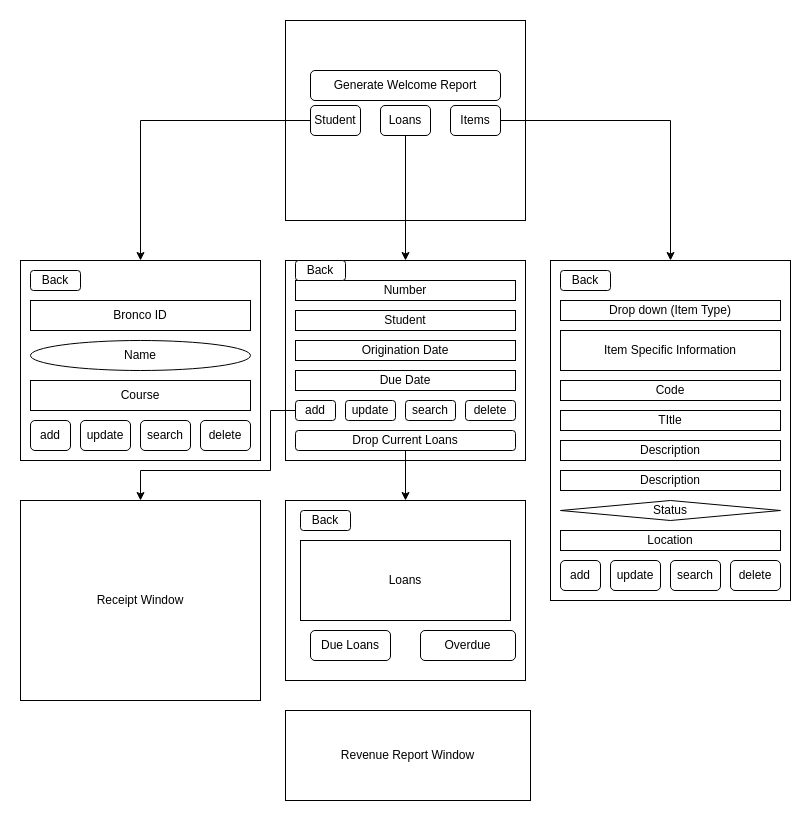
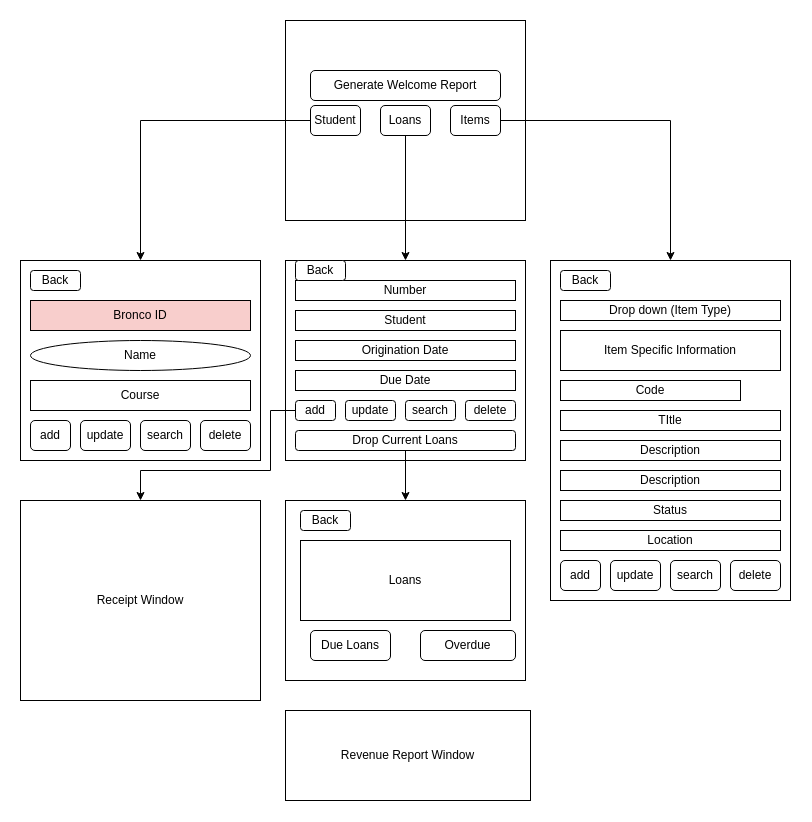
- <mxCell id="13" value="Bronco ID" style="rounded=0;whiteSpace=wrap;html=1;" vertex="1" parent="1"><mxGeometry x="30" y="300" width="220" height="30" as="geometry" /></mxCell>
+ <mxCell id="13" value="Bronco ID" style="rounded=0;whiteSpace=wrap;html=1;fillColor=#f8cecc;" vertex="1" parent="1"><mxGeometry x="30" y="300" width="220" height="30" as="geometry" /></mxCell>
- <mxCell id="37" value="Code" style="rounded=0;whiteSpace=wrap;html=1;" vertex="1" parent="1"><mxGeometry x="560" y="380" width="220" height="20" as="geometry" /></mxCell>
+ <mxCell id="37" value="Code" style="rounded=0;whiteSpace=wrap;html=1;" vertex="1" parent="1"><mxGeometry x="560" y="380" width="180" height="20" as="geometry" /></mxCell>
- <mxCell id="44" value="Status" style="rhombus;whiteSpace=wrap;html=1;" vertex="1" parent="1"><mxGeometry x="560" y="500" width="220" height="20" as="geometry" /></mxCell>
+ <mxCell id="44" value="Status" style="rounded=0;whiteSpace=wrap;html=1;" vertex="1" parent="1"><mxGeometry x="560" y="500" width="220" height="20" as="geometry" /></mxCell>
